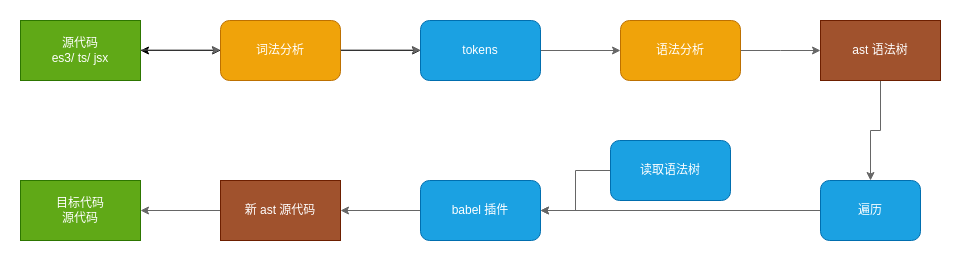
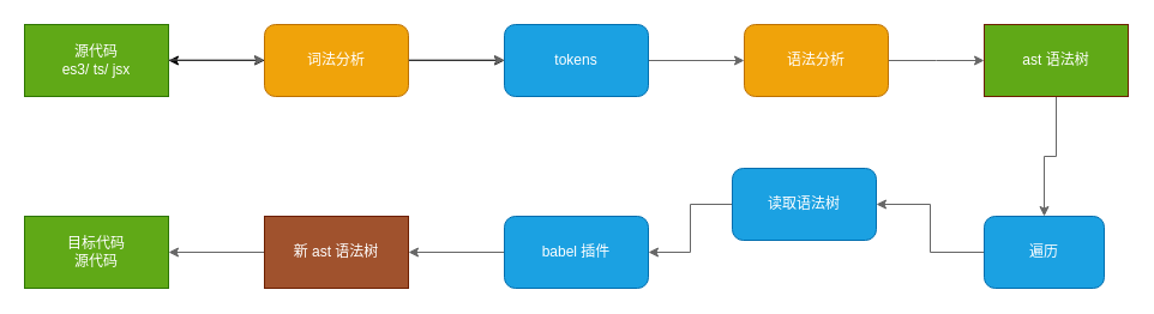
- <mxCell id="20" value="&lt;span style=&quot;color: rgb(255 , 255 , 255)&quot;&gt;ast 语法树&lt;/span&gt;" style="rounded=0;whiteSpace=wrap;html=1;fillColor=#a0522d;strokeColor=#6D1F00;fontColor=#ffffff;" parent="1" vertex="1"><mxGeometry x="820" y="20" width="120" height="60" as="geometry" /></mxCell>
+ <mxCell id="20" value="&lt;span style=&quot;color: rgb(255 , 255 , 255)&quot;&gt;ast 语法树&lt;/span&gt;" style="rounded=0;whiteSpace=wrap;html=1;fillColor=#60a917;strokeColor=#6D1F00;fontColor=#ffffff;" parent="1" vertex="1"><mxGeometry x="820" y="20" width="120" height="60" as="geometry" /></mxCell>
- <mxCell id="21" value="&lt;span style=&quot;color: rgb(255 , 255 , 255)&quot;&gt;新 ast 源代码&lt;/span&gt;" style="rounded=0;whiteSpace=wrap;html=1;fillColor=#a0522d;strokeColor=#6D1F00;fontColor=#ffffff;" parent="1" vertex="1"><mxGeometry x="220" y="180" width="120" height="60" as="geometry" /></mxCell>
+ <mxCell id="21" value="&lt;span style=&quot;color: rgb(255 , 255 , 255)&quot;&gt;新 ast 语法树&lt;/span&gt;" style="rounded=0;whiteSpace=wrap;html=1;fillColor=#a0522d;strokeColor=#6D1F00;fontColor=#ffffff;" parent="1" vertex="1"><mxGeometry x="220" y="180" width="120" height="60" as="geometry" /></mxCell>
- <mxCell id="12" value="" style="edgeStyle=orthogonalEdgeStyle;rounded=0;orthogonalLoop=1;jettySize=auto;html=1;fillColor=#f5f5f5;strokeColor=#666666;" parent="1" source="13" target="17" edge="1"><mxGeometry relative="1" as="geometry" /></mxCell>
+ <mxCell id="12" value="" style="edgeStyle=orthogonalEdgeStyle;rounded=0;orthogonalLoop=1;jettySize=auto;html=1;fillColor=#f5f5f5;strokeColor=#666666;" parent="1" source="13" target="15" edge="1"><mxGeometry relative="1" as="geometry" /></mxCell>
